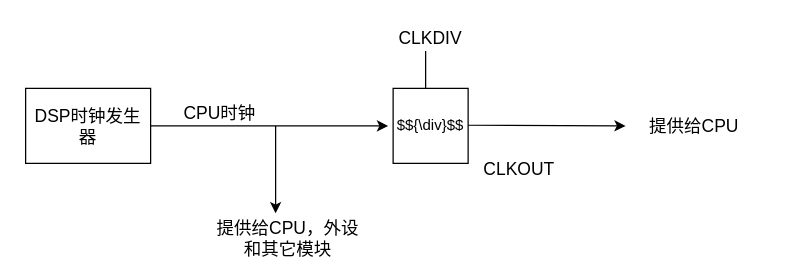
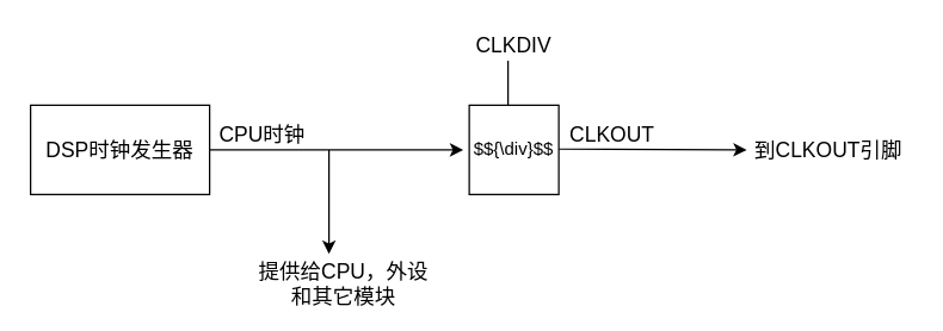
- <mxCell id="3" value="&lt;font style=&quot;font-size: 14px&quot;&gt;DSP时钟发生器&lt;/font&gt;" style="rounded=0;whiteSpace=wrap;html=1;" parent="1" vertex="1"><mxGeometry x="20" y="70" width="100" height="60" as="geometry" /></mxCell>
+ <mxCell id="3" value="&lt;font style=&quot;font-size: 14px&quot;&gt;DSP时钟发生器&lt;/font&gt;" style="rounded=0;whiteSpace=wrap;html=1;" parent="1" vertex="1"><mxGeometry x="20" y="70" width="120" height="60" as="geometry" /></mxCell>
- <mxCell id="8" value="&lt;font style=&quot;font-size: 14px&quot;&gt;提供给CPU&lt;/font&gt;" style="text;html=1;strokeColor=none;fillColor=none;align=center;verticalAlign=middle;whiteSpace=wrap;rounded=0;" parent="1" vertex="1"><mxGeometry x="500" y="90" width="110" height="20" as="geometry" /></mxCell>
+ <mxCell id="8" value="&lt;font style=&quot;font-size: 14px&quot;&gt;到CLKOUT引脚&lt;/font&gt;" style="text;html=1;strokeColor=none;fillColor=none;align=center;verticalAlign=middle;whiteSpace=wrap;rounded=0;" parent="1" vertex="1"><mxGeometry x="500" y="90" width="110" height="20" as="geometry" /></mxCell>
- <mxCell id="7" value="&lt;span style=&quot;font-size: 14px&quot;&gt;CLKOUT&lt;/span&gt;" style="text;html=1;strokeColor=none;fillColor=none;align=center;verticalAlign=middle;whiteSpace=wrap;rounded=0;" parent="1" vertex="1"><mxGeometry x="395" y="125" width="40" height="20" as="geometry" /></mxCell>
+ <mxCell id="7" value="&lt;span style=&quot;font-size: 14px&quot;&gt;CLKOUT&lt;/span&gt;" style="text;html=1;strokeColor=none;fillColor=none;align=center;verticalAlign=middle;whiteSpace=wrap;rounded=0;" parent="1" vertex="1"><mxGeometry x="390" y="80" width="40" height="20" as="geometry" /></mxCell>
